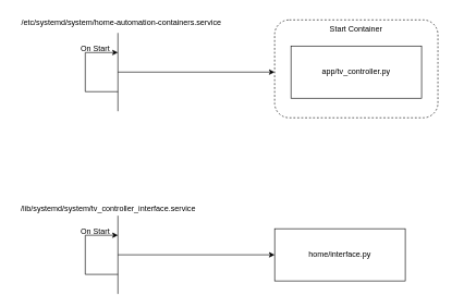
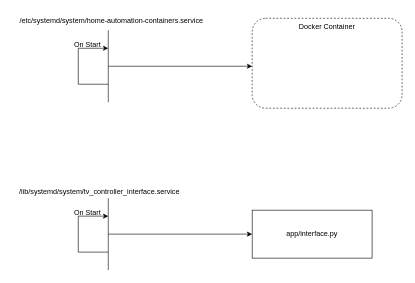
- <mxCell id="7" value="Start Container" style="rounded=1;whiteSpace=wrap;html=1;dashed=1;fillColor=none;verticalAlign=top;" vertex="1" parent="6"><mxGeometry width="250" height="150" as="geometry" /></mxCell>
+ <mxCell id="7" value="Docker Container" style="rounded=1;whiteSpace=wrap;html=1;dashed=1;fillColor=none;verticalAlign=top;" vertex="1" parent="6"><mxGeometry width="250" height="150" as="geometry" /></mxCell>
- <mxCell id="8" value="app/tv_controller.py" style="rounded=0;whiteSpace=wrap;html=1;" vertex="1" parent="6"><mxGeometry x="25" y="40" width="200" height="80" as="geometry" /></mxCell>
- <mxCell id="9" value="home/interface.py" style="rounded=0;whiteSpace=wrap;html=1;" vertex="1" parent="1"><mxGeometry x="420" y="350" width="200" height="80" as="geometry" /></mxCell>
+ <mxCell id="9" value="app/interface.py" style="rounded=0;whiteSpace=wrap;html=1;" vertex="1" parent="1"><mxGeometry x="420" y="350" width="200" height="80" as="geometry" /></mxCell>
